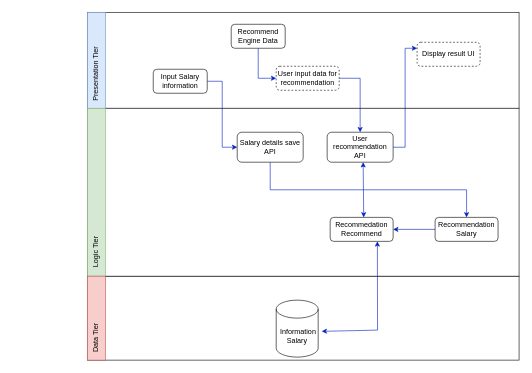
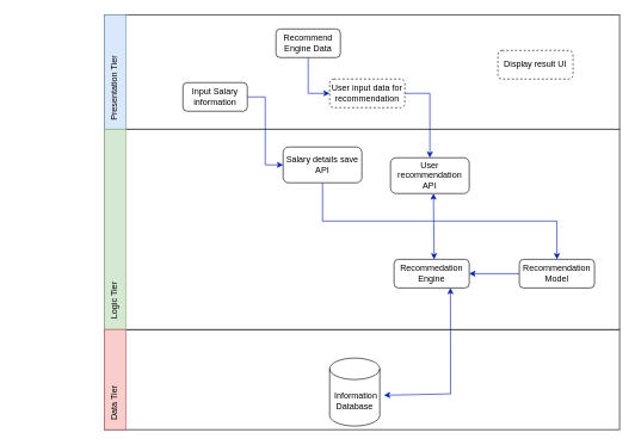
- <mxCell id="14" style="edgeStyle=orthogonalEdgeStyle;rounded=0;orthogonalLoop=1;jettySize=auto;html=1;exitX=1;exitY=0.5;exitDx=0;exitDy=0;entryX=0;entryY=0.25;entryDx=0;entryDy=0;fillColor=#0050ef;strokeColor=#001DBC;" parent="1" source="15" target="13" edge="1"><mxGeometry relative="1" as="geometry" /></mxCell>
- <mxCell id="18" value="Salary details save API" style="rounded=1;whiteSpace=wrap;html=1;strokeWidth=1;" parent="1" vertex="1"><mxGeometry x="395" y="220" width="110" height="50" as="geometry" /></mxCell>
+ <mxCell id="18" value="Salary details save API" style="rounded=1;whiteSpace=wrap;html=1;strokeWidth=1;" parent="1" vertex="1"><mxGeometry x="395" y="205" width="110" height="50" as="geometry" /></mxCell>
- <mxCell id="16" value="Recommedation Recommend" style="rounded=1;whiteSpace=wrap;html=1;strokeWidth=1;" parent="1" vertex="1"><mxGeometry x="550" y="362" width="105" height="40" as="geometry" /></mxCell>
+ <mxCell id="16" value="Recommedation Engine" style="rounded=1;whiteSpace=wrap;html=1;strokeWidth=1;" parent="1" vertex="1"><mxGeometry x="550" y="362" width="105" height="40" as="geometry" /></mxCell>
- <mxCell id="22" value="Recommendation Salary" style="rounded=1;whiteSpace=wrap;html=1;strokeWidth=1;" vertex="1" parent="1"><mxGeometry x="725" y="362" width="105" height="40" as="geometry" /></mxCell>
+ <mxCell id="22" value="Recommendation Model" style="rounded=1;whiteSpace=wrap;html=1;strokeWidth=1;" vertex="1" parent="1"><mxGeometry x="725" y="362" width="105" height="40" as="geometry" /></mxCell>
- <mxCell id="20" value="&amp;nbsp;Information&lt;br&gt;Salary" style="shape=cylinder3;whiteSpace=wrap;html=1;boundedLbl=1;backgroundOutline=1;size=15;strokeWidth=1;" parent="1" vertex="1"><mxGeometry x="460" y="500" width="70" height="95" as="geometry" /></mxCell>
+ <mxCell id="20" value="&amp;nbsp;Information&lt;br&gt;Database" style="shape=cylinder3;whiteSpace=wrap;html=1;boundedLbl=1;backgroundOutline=1;size=15;strokeWidth=1;" parent="1" vertex="1"><mxGeometry x="460" y="500" width="70" height="95" as="geometry" /></mxCell>
